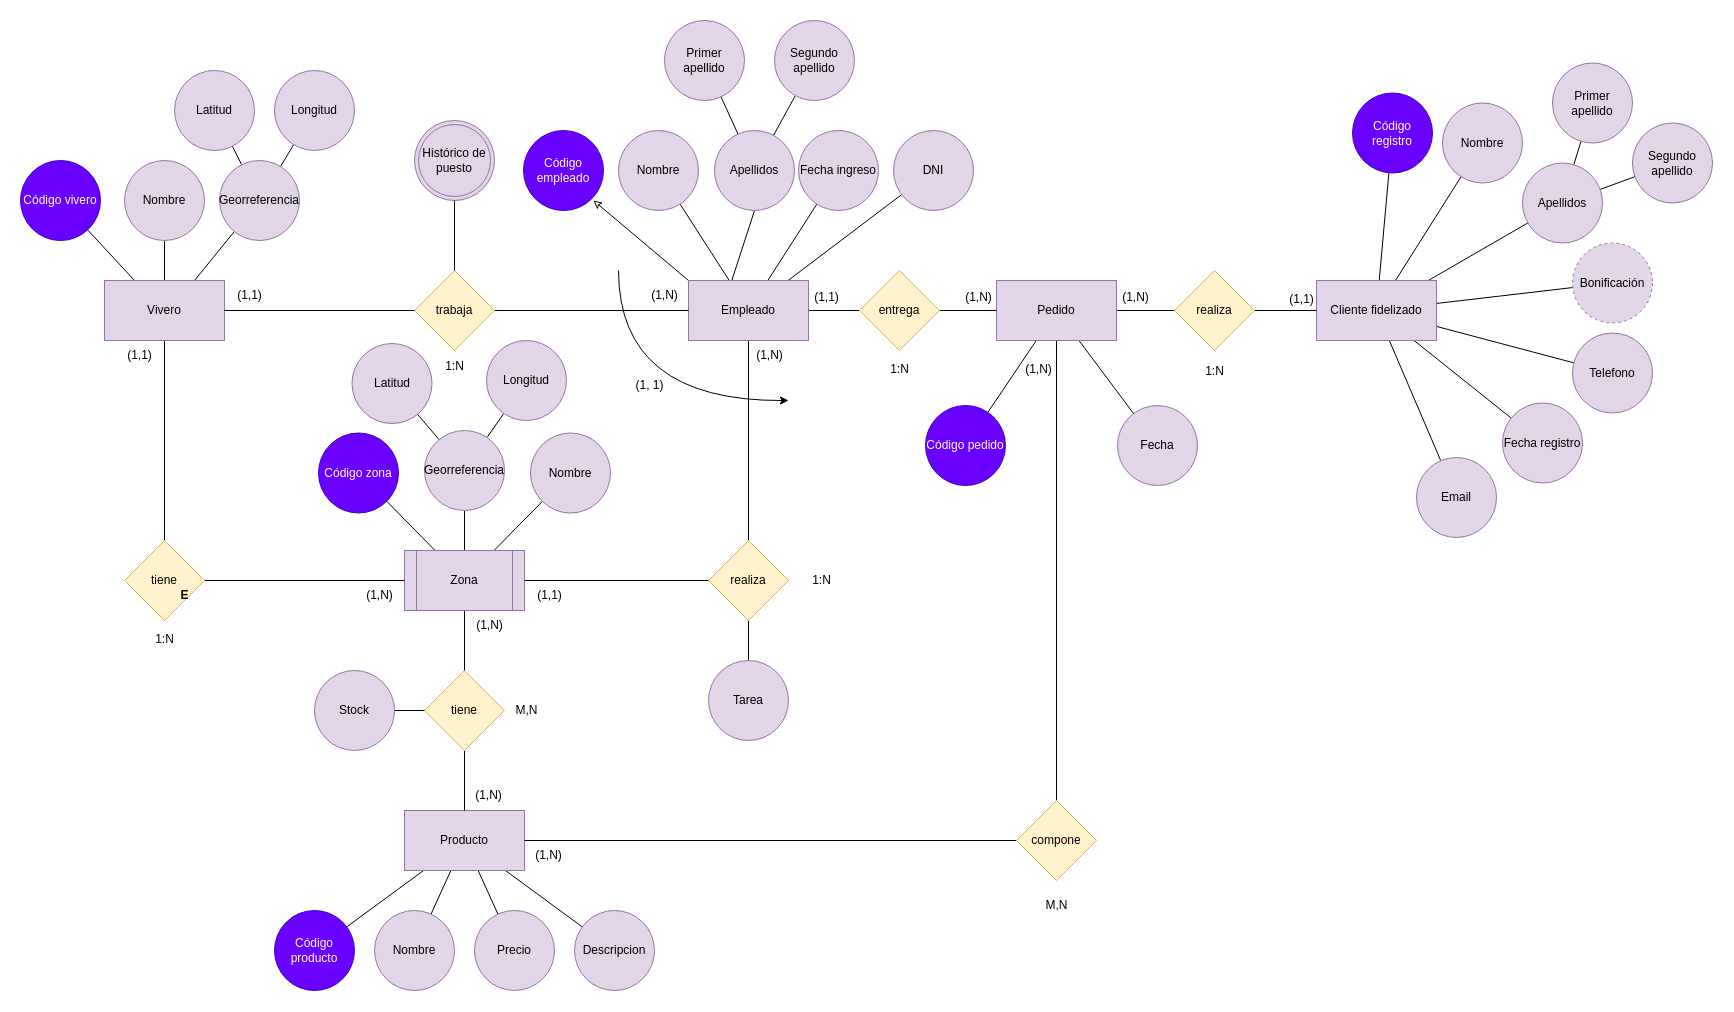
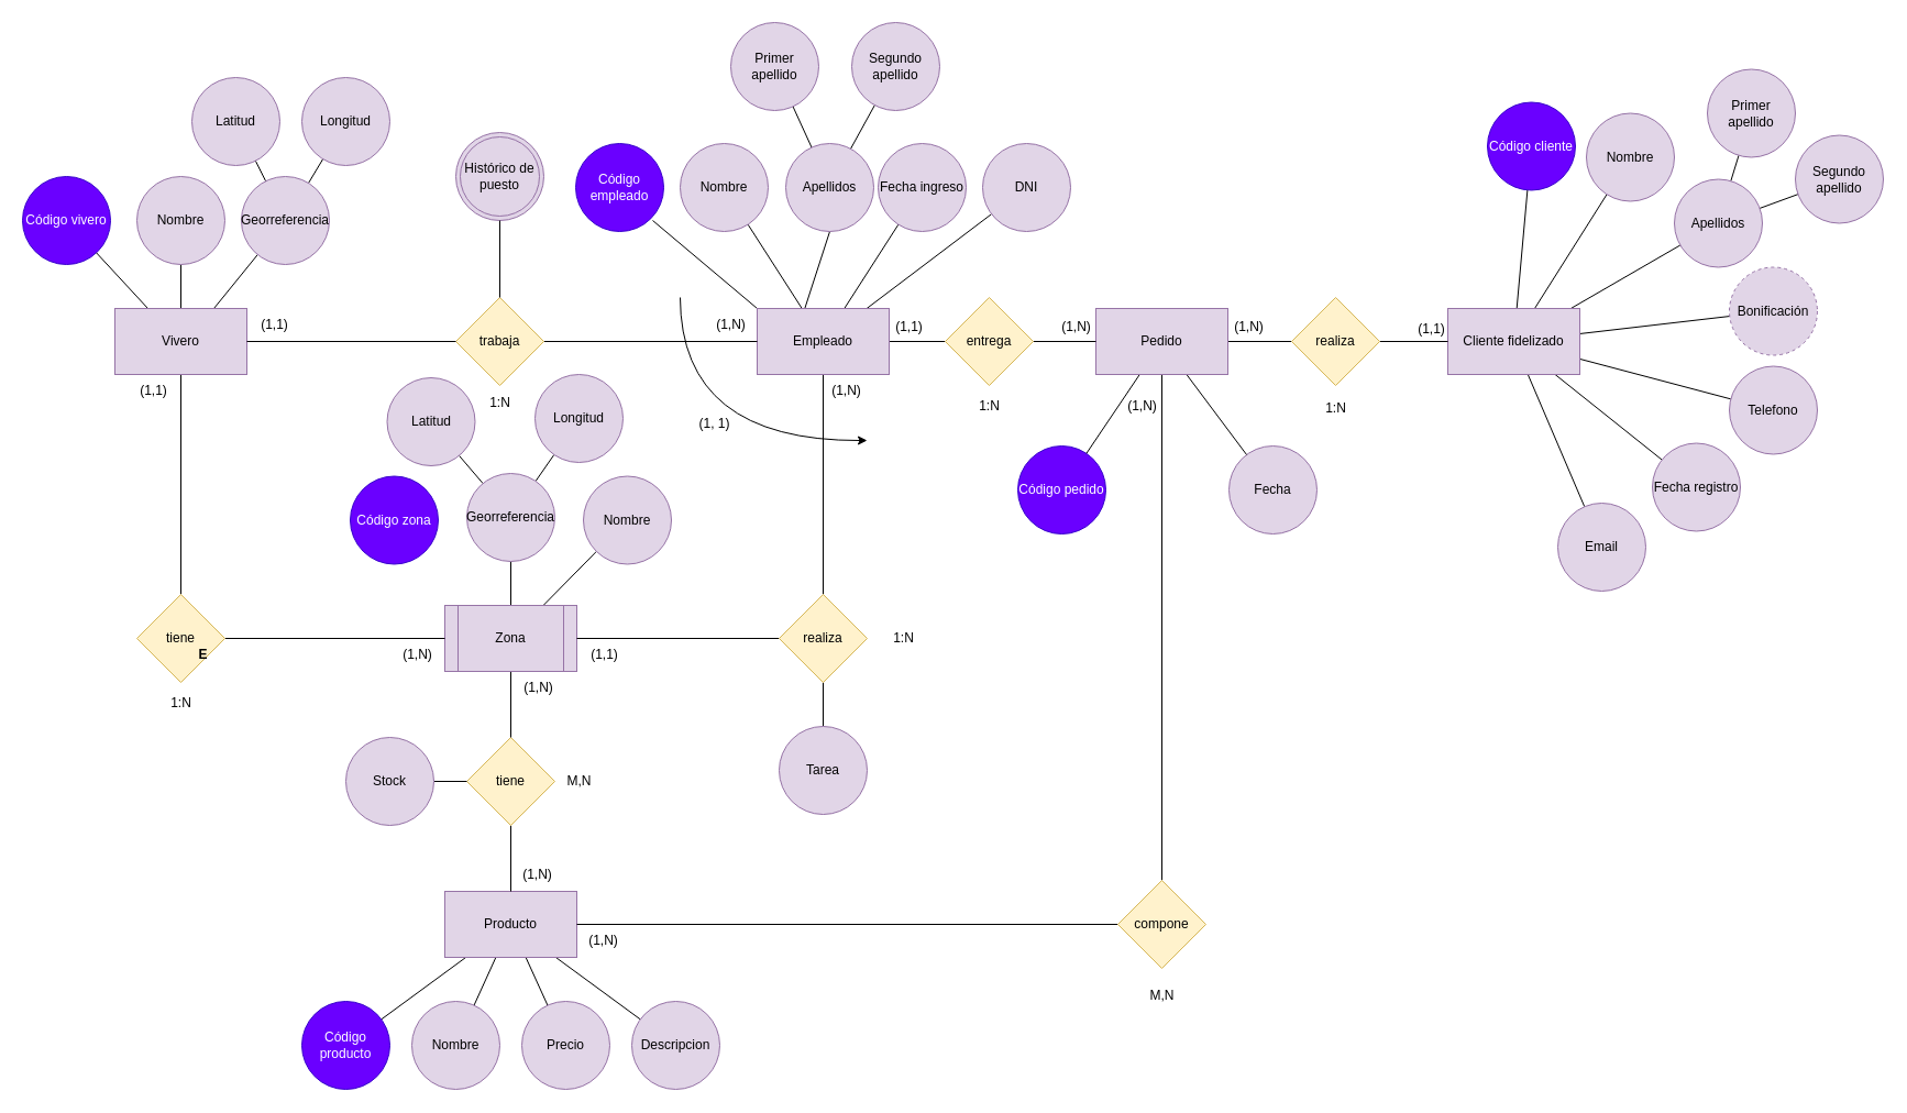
- <mxCell id="34" value="Código registro" style="ellipse;whiteSpace=wrap;html=1;aspect=fixed;fillColor=#6a00ff;strokeColor=#3700CC;fontColor=#ffffff;" vertex="1" parent="1"><mxGeometry x="1352" y="92.5" width="80" height="80" as="geometry" /></mxCell>
+ <mxCell id="34" value="Código cliente" style="ellipse;whiteSpace=wrap;html=1;aspect=fixed;fillColor=#6a00ff;strokeColor=#3700CC;fontColor=#ffffff;" vertex="1" parent="1"><mxGeometry x="1352" y="92.5" width="80" height="80" as="geometry" /></mxCell>
- <mxCell id="4" style="rounded=0;orthogonalLoop=1;jettySize=auto;html=1;endArrow=classic;endFill=0;entryX=0.875;entryY=0.875;entryDx=0;entryDy=0;entryPerimeter=0;exitX=0;exitY=0;exitDx=0;exitDy=0;" edge="1" parent="1" source="11" target="54"><mxGeometry relative="1" as="geometry" /></mxCell>
+ <mxCell id="4" style="rounded=0;orthogonalLoop=1;jettySize=auto;html=1;endArrow=none;endFill=0;entryX=0.875;entryY=0.875;entryDx=0;entryDy=0;entryPerimeter=0;exitX=0;exitY=0;exitDx=0;exitDy=0;" edge="1" parent="1" source="11" target="54"><mxGeometry relative="1" as="geometry" /></mxCell>
- <mxCell id="33" style="rounded=0;orthogonalLoop=1;jettySize=auto;html=1;endArrow=none;endFill=0;entryX=1;entryY=1;entryDx=0;entryDy=0;" edge="1" parent="1" source="73" target="68"><mxGeometry relative="1" as="geometry"><mxPoint x="406.143" y="530" as="sourcePoint" /></mxGeometry></mxCell>
